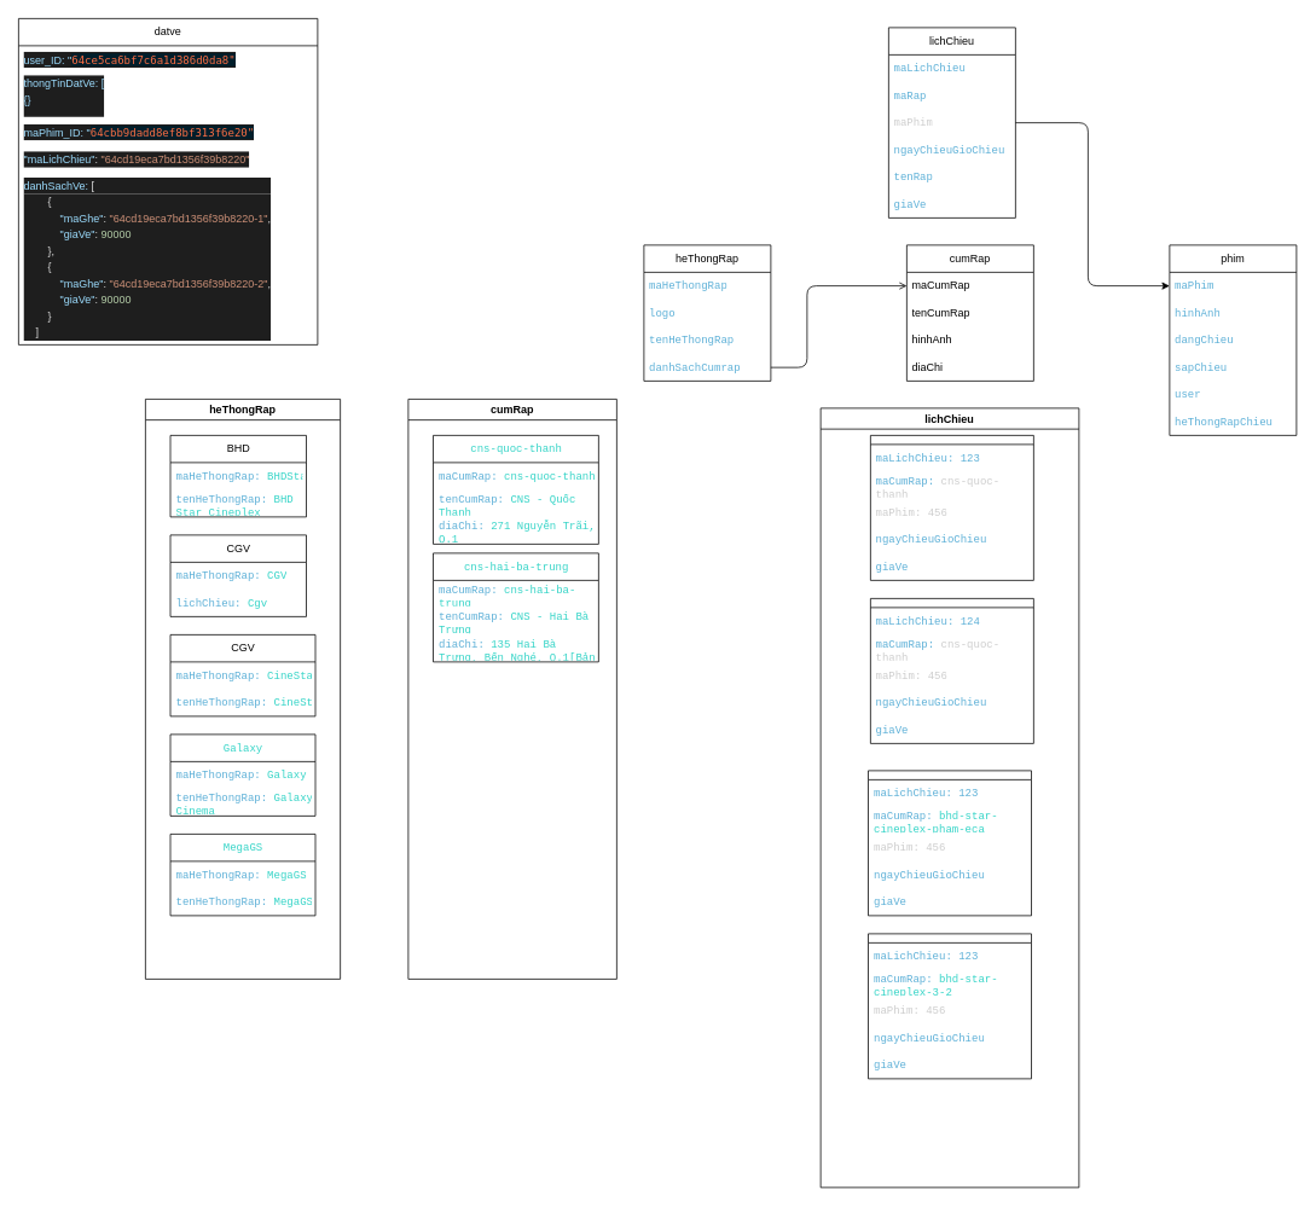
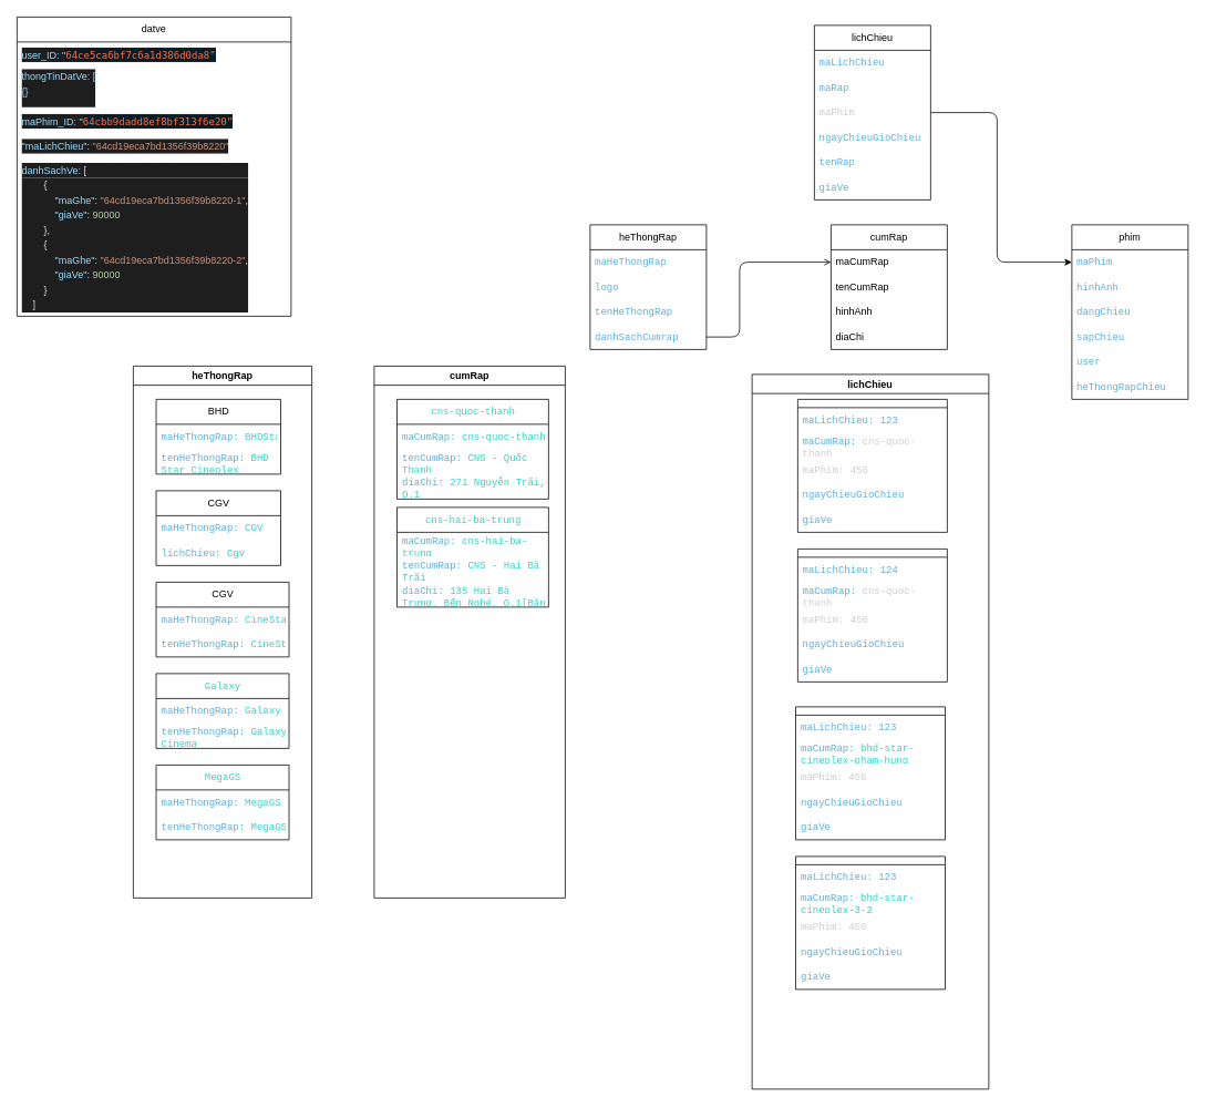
- <mxCell id="76" value="&lt;span style=&quot;color: rgb(93, 176, 215); font-family: consolas, &amp;quot;lucida console&amp;quot;, &amp;quot;courier new&amp;quot;, monospace;&quot;&gt;tenCumRap&lt;/span&gt;&lt;span style=&quot;color: rgb(93, 176, 215); font-family: consolas, &amp;quot;lucida console&amp;quot;, &amp;quot;courier new&amp;quot;, monospace;&quot;&gt;:&amp;nbsp;&lt;/span&gt;&lt;span style=&quot;color: rgb(53, 212, 199); font-family: consolas, &amp;quot;lucida console&amp;quot;, &amp;quot;courier new&amp;quot;, monospace;&quot;&gt;CNS - Hai Bà Trưng&lt;/span&gt;" style="text;strokeColor=none;fillColor=none;align=left;verticalAlign=middle;spacingLeft=4;spacingRight=4;overflow=hidden;points=[[0,0.5],[1,0.5]];portConstraint=eastwest;rotatable=0;whiteSpace=wrap;html=1;" parent="74" vertex="1"><mxGeometry y="60" width="182.5" height="30" as="geometry" /></mxCell>
+ <mxCell id="76" value="&lt;span style=&quot;color: rgb(93, 176, 215); font-family: consolas, &amp;quot;lucida console&amp;quot;, &amp;quot;courier new&amp;quot;, monospace;&quot;&gt;tenCumRap&lt;/span&gt;&lt;span style=&quot;color: rgb(93, 176, 215); font-family: consolas, &amp;quot;lucida console&amp;quot;, &amp;quot;courier new&amp;quot;, monospace;&quot;&gt;:&amp;nbsp;&lt;/span&gt;&lt;span style=&quot;color: rgb(53, 212, 199); font-family: consolas, &amp;quot;lucida console&amp;quot;, &amp;quot;courier new&amp;quot;, monospace;&quot;&gt;CNS - Hai Bà Trãi&lt;/span&gt;" style="text;strokeColor=none;fillColor=none;align=left;verticalAlign=middle;spacingLeft=4;spacingRight=4;overflow=hidden;points=[[0,0.5],[1,0.5]];portConstraint=eastwest;rotatable=0;whiteSpace=wrap;html=1;" parent="74" vertex="1"><mxGeometry y="60" width="182.5" height="30" as="geometry" /></mxCell>
- <mxCell id="59" value="&lt;span style=&quot;color: rgb(93, 176, 215); font-family: consolas, &amp;quot;lucida console&amp;quot;, &amp;quot;courier new&amp;quot;, monospace;&quot;&gt;maCumRap:&amp;nbsp;&lt;/span&gt;&lt;span style=&quot;color: rgb(53, 212, 199); font-family: consolas, &amp;quot;lucida console&amp;quot;, &amp;quot;courier new&amp;quot;, monospace;&quot;&gt;bhd-star-cineplex-pham-eca&lt;/span&gt;" style="text;strokeColor=none;fillColor=none;align=left;verticalAlign=middle;spacingLeft=4;spacingRight=4;overflow=hidden;points=[[0,0.5],[1,0.5]];portConstraint=eastwest;rotatable=0;whiteSpace=wrap;html=1;" parent="57" vertex="1"><mxGeometry y="40" width="180" height="30" as="geometry" /></mxCell>
+ <mxCell id="59" value="&lt;span style=&quot;color: rgb(93, 176, 215); font-family: consolas, &amp;quot;lucida console&amp;quot;, &amp;quot;courier new&amp;quot;, monospace;&quot;&gt;maCumRap:&amp;nbsp;&lt;/span&gt;&lt;span style=&quot;color: rgb(53, 212, 199); font-family: consolas, &amp;quot;lucida console&amp;quot;, &amp;quot;courier new&amp;quot;, monospace;&quot;&gt;bhd-star-cineplex-pham-hung&lt;/span&gt;" style="text;strokeColor=none;fillColor=none;align=left;verticalAlign=middle;spacingLeft=4;spacingRight=4;overflow=hidden;points=[[0,0.5],[1,0.5]];portConstraint=eastwest;rotatable=0;whiteSpace=wrap;html=1;" parent="57" vertex="1"><mxGeometry y="40" width="180" height="30" as="geometry" /></mxCell>
